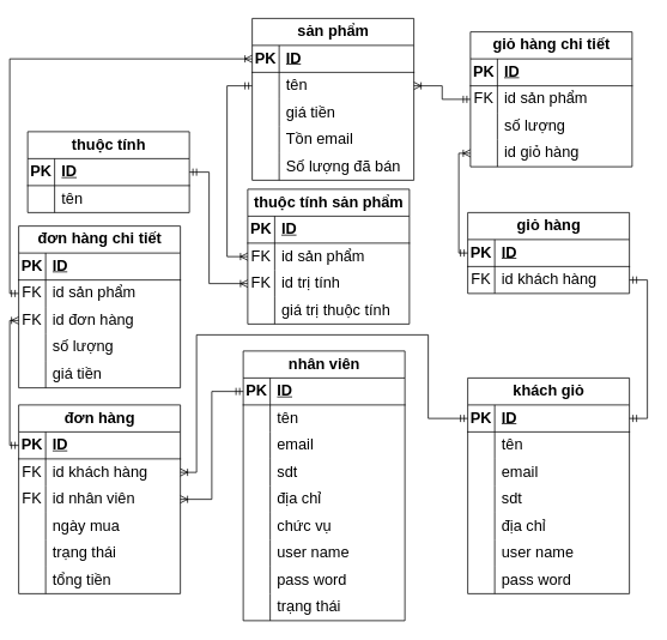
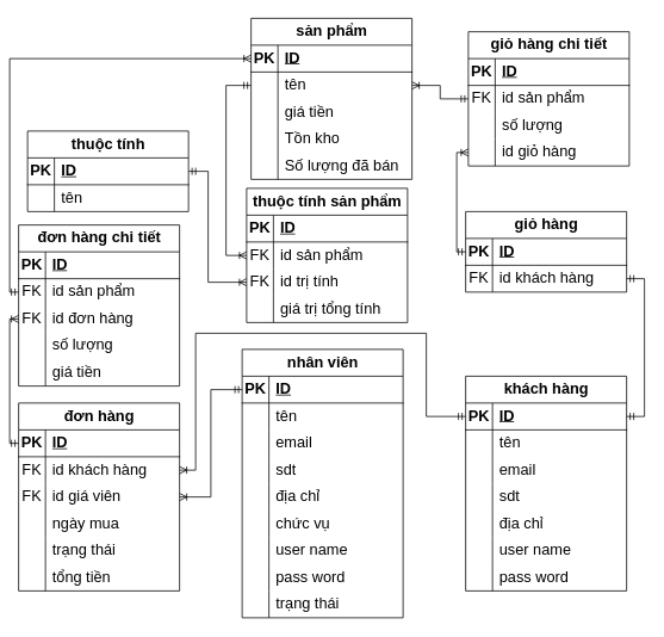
- <mxCell id="14" value="Tồn email" style="shape=partialRectangle;connectable=0;fillColor=none;top=0;left=0;bottom=0;right=0;align=left;spacingLeft=6;overflow=hidden;whiteSpace=wrap;html=1;fontSize=17;" vertex="1" parent="12"><mxGeometry x="30" width="150" height="30" as="geometry"><mxRectangle width="150" height="30" as="alternateBounds" /></mxGeometry></mxCell>
+ <mxCell id="14" value="Tồn kho" style="shape=partialRectangle;connectable=0;fillColor=none;top=0;left=0;bottom=0;right=0;align=left;spacingLeft=6;overflow=hidden;whiteSpace=wrap;html=1;fontSize=17;" vertex="1" parent="12"><mxGeometry x="30" width="150" height="30" as="geometry"><mxRectangle width="150" height="30" as="alternateBounds" /></mxGeometry></mxCell>
- <mxCell id="87" value="giá trị thuộc tính" style="shape=partialRectangle;connectable=0;fillColor=none;top=0;left=0;bottom=0;right=0;align=left;spacingLeft=6;overflow=hidden;whiteSpace=wrap;html=1;fontSize=17;" vertex="1" parent="85"><mxGeometry x="30" width="150" height="30" as="geometry"><mxRectangle width="150" height="30" as="alternateBounds" /></mxGeometry></mxCell>
+ <mxCell id="87" value="giá trị tổng tính" style="shape=partialRectangle;connectable=0;fillColor=none;top=0;left=0;bottom=0;right=0;align=left;spacingLeft=6;overflow=hidden;whiteSpace=wrap;html=1;fontSize=17;" vertex="1" parent="85"><mxGeometry x="30" width="150" height="30" as="geometry"><mxRectangle width="150" height="30" as="alternateBounds" /></mxGeometry></mxCell>
- <mxCell id="18" value="khách giỏ" style="shape=table;startSize=30;container=1;collapsible=1;childLayout=tableLayout;fixedRows=1;rowLines=0;fontStyle=1;align=center;resizeLast=1;html=1;fontSize=17;" vertex="1" parent="1"><mxGeometry x="520" y="420" width="180" height="240" as="geometry" /></mxCell>
+ <mxCell id="18" value="khách hàng" style="shape=table;startSize=30;container=1;collapsible=1;childLayout=tableLayout;fixedRows=1;rowLines=0;fontStyle=1;align=center;resizeLast=1;html=1;fontSize=17;" vertex="1" parent="1"><mxGeometry x="520" y="420" width="180" height="240" as="geometry" /></mxCell>
- <mxCell id="97" value="id nhân viên" style="shape=partialRectangle;connectable=0;fillColor=none;top=0;left=0;bottom=0;right=0;align=left;spacingLeft=6;overflow=hidden;whiteSpace=wrap;html=1;fontSize=17;" vertex="1" parent="95"><mxGeometry x="30" width="150" height="30" as="geometry"><mxRectangle width="150" height="30" as="alternateBounds" /></mxGeometry></mxCell>
+ <mxCell id="97" value="id giá viên" style="shape=partialRectangle;connectable=0;fillColor=none;top=0;left=0;bottom=0;right=0;align=left;spacingLeft=6;overflow=hidden;whiteSpace=wrap;html=1;fontSize=17;" vertex="1" parent="95"><mxGeometry x="30" width="150" height="30" as="geometry"><mxRectangle width="150" height="30" as="alternateBounds" /></mxGeometry></mxCell>
